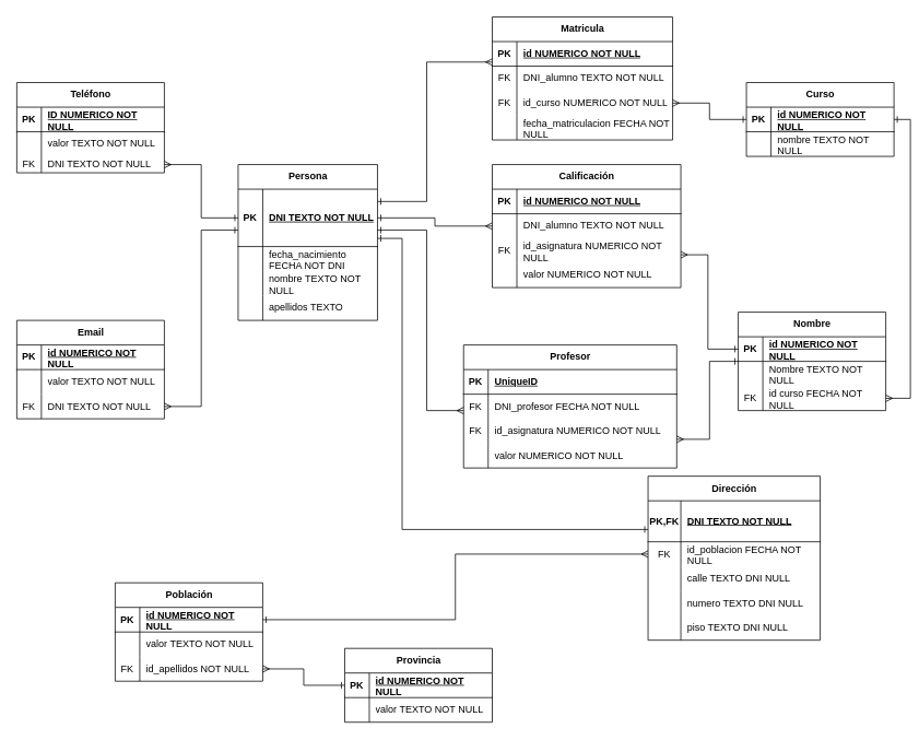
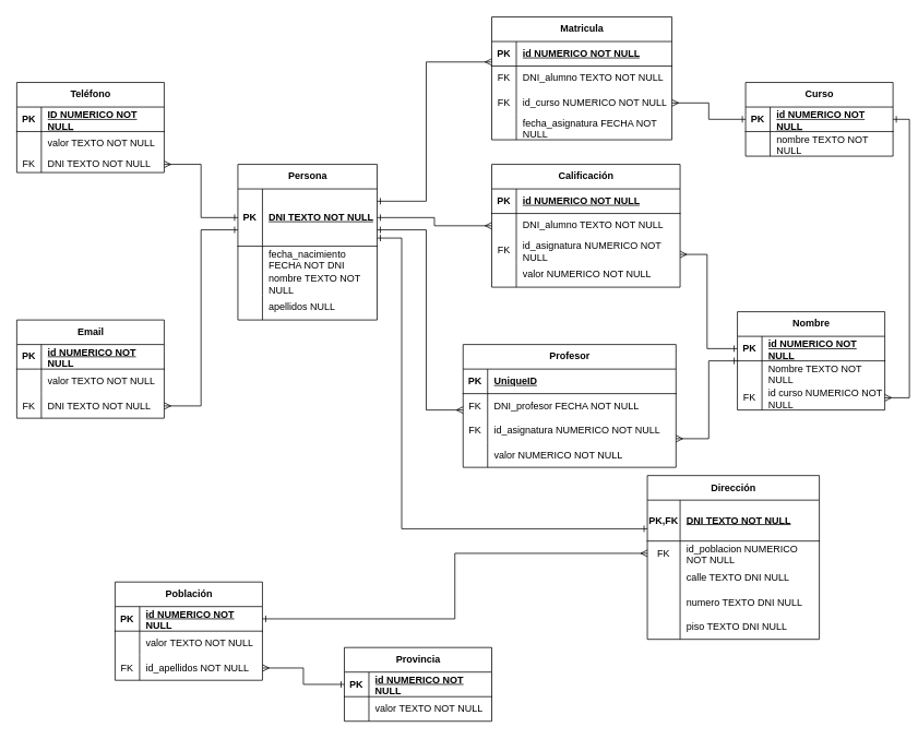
- <mxCell id="79" value="fecha_matriculacion FECHA NOT NULL" style="shape=partialRectangle;connectable=0;fillColor=none;top=0;left=0;bottom=0;right=0;align=left;spacingLeft=6;overflow=hidden;whiteSpace=wrap;html=1;" vertex="1" parent="77"><mxGeometry x="30" width="190" height="30" as="geometry"><mxRectangle width="190" height="30" as="alternateBounds" /></mxGeometry></mxCell>
+ <mxCell id="79" value="fecha_asignatura FECHA NOT NULL" style="shape=partialRectangle;connectable=0;fillColor=none;top=0;left=0;bottom=0;right=0;align=left;spacingLeft=6;overflow=hidden;whiteSpace=wrap;html=1;" vertex="1" parent="77"><mxGeometry x="30" width="190" height="30" as="geometry"><mxRectangle width="190" height="30" as="alternateBounds" /></mxGeometry></mxCell>
- <mxCell id="14" value="apellidos TEXTO" style="shape=partialRectangle;connectable=0;fillColor=none;top=0;left=0;bottom=0;right=0;align=left;spacingLeft=6;overflow=hidden;whiteSpace=wrap;html=1;" vertex="1" parent="12"><mxGeometry x="30" width="140" height="30" as="geometry"><mxRectangle width="140" height="30" as="alternateBounds" /></mxGeometry></mxCell>
+ <mxCell id="14" value="apellidos NULL" style="shape=partialRectangle;connectable=0;fillColor=none;top=0;left=0;bottom=0;right=0;align=left;spacingLeft=6;overflow=hidden;whiteSpace=wrap;html=1;" vertex="1" parent="12"><mxGeometry x="30" width="140" height="30" as="geometry"><mxRectangle width="140" height="30" as="alternateBounds" /></mxGeometry></mxCell>
- <mxCell id="53" value="id curso FECHA NOT NULL" style="shape=partialRectangle;connectable=0;fillColor=none;top=0;left=0;bottom=0;right=0;align=left;spacingLeft=6;overflow=hidden;whiteSpace=wrap;html=1;" vertex="1" parent="51"><mxGeometry x="30" width="150" height="30" as="geometry"><mxRectangle width="150" height="30" as="alternateBounds" /></mxGeometry></mxCell>
+ <mxCell id="53" value="id curso NUMERICO NOT NULL" style="shape=partialRectangle;connectable=0;fillColor=none;top=0;left=0;bottom=0;right=0;align=left;spacingLeft=6;overflow=hidden;whiteSpace=wrap;html=1;" vertex="1" parent="51"><mxGeometry x="30" width="150" height="30" as="geometry"><mxRectangle width="150" height="30" as="alternateBounds" /></mxGeometry></mxCell>
- <mxCell id="93" value="id_poblacion FECHA NOT NULL" style="shape=partialRectangle;connectable=0;fillColor=none;top=0;left=0;bottom=0;right=0;align=left;spacingLeft=6;overflow=hidden;whiteSpace=wrap;html=1;" vertex="1" parent="91"><mxGeometry x="40" width="170" height="30" as="geometry"><mxRectangle width="170" height="30" as="alternateBounds" /></mxGeometry></mxCell>
+ <mxCell id="93" value="id_poblacion NUMERICO NOT NULL" style="shape=partialRectangle;connectable=0;fillColor=none;top=0;left=0;bottom=0;right=0;align=left;spacingLeft=6;overflow=hidden;whiteSpace=wrap;html=1;" vertex="1" parent="91"><mxGeometry x="40" width="170" height="30" as="geometry"><mxRectangle width="170" height="30" as="alternateBounds" /></mxGeometry></mxCell>
